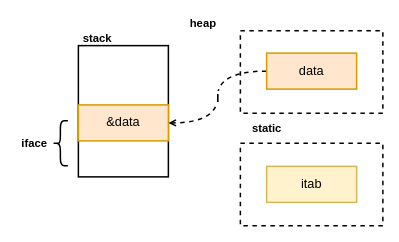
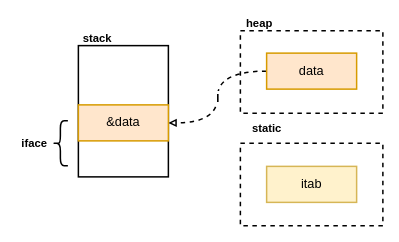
- <mxCell id="4" value="heap" style="text;html=1;align=center;verticalAlign=middle;resizable=0;points=[];autosize=1;strokeColor=none;fontSize=15;fontStyle=1" vertex="1" parent="1"><mxGeometry x="245" y="20" width="50" height="20" as="geometry" /></mxCell>
+ <mxCell id="4" value="heap" style="text;html=1;align=center;verticalAlign=middle;resizable=0;points=[];autosize=1;strokeColor=none;fontSize=15;fontStyle=1" vertex="1" parent="1"><mxGeometry x="320" y="20" width="50" height="20" as="geometry" /></mxCell>
- <mxCell id="5" value="I" style="edgeStyle=orthogonalEdgeStyle;curved=1;rounded=0;orthogonalLoop=1;jettySize=auto;html=1;exitX=0;exitY=0.5;exitDx=0;exitDy=0;entryX=1;entryY=0.5;entryDx=0;entryDy=0;dashed=1;fontSize=15;endArrow=open;endFill=0;strokeWidth=2;fontStyle=1" edge="1" parent="1" source="6" target="8"><mxGeometry relative="1" as="geometry" /></mxCell>
+ <mxCell id="5" value="I" style="edgeStyle=orthogonalEdgeStyle;curved=1;rounded=0;orthogonalLoop=1;jettySize=auto;html=1;exitX=0;exitY=0.5;exitDx=0;exitDy=0;entryX=1;entryY=0.5;entryDx=0;entryDy=0;dashed=1;fontSize=15;endArrow=block;endFill=0;strokeWidth=2;fontStyle=1;" edge="1" parent="1" source="6" target="8"><mxGeometry relative="1" as="geometry" /></mxCell>
